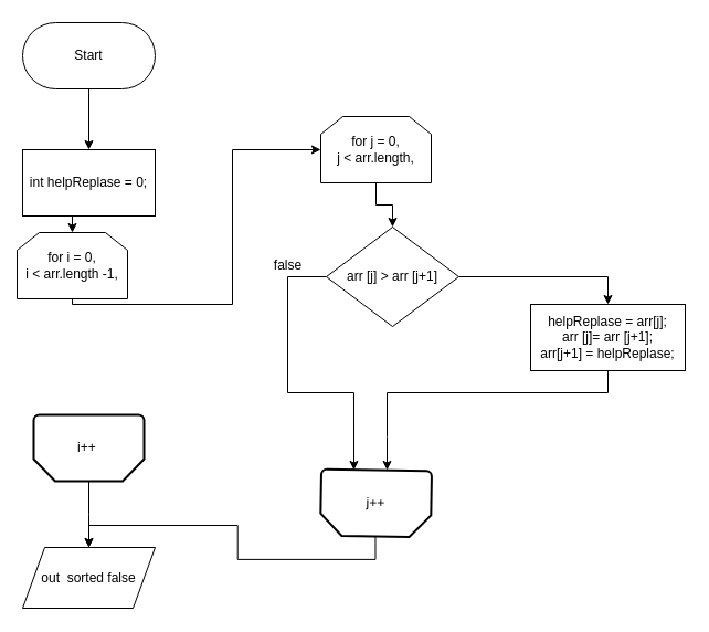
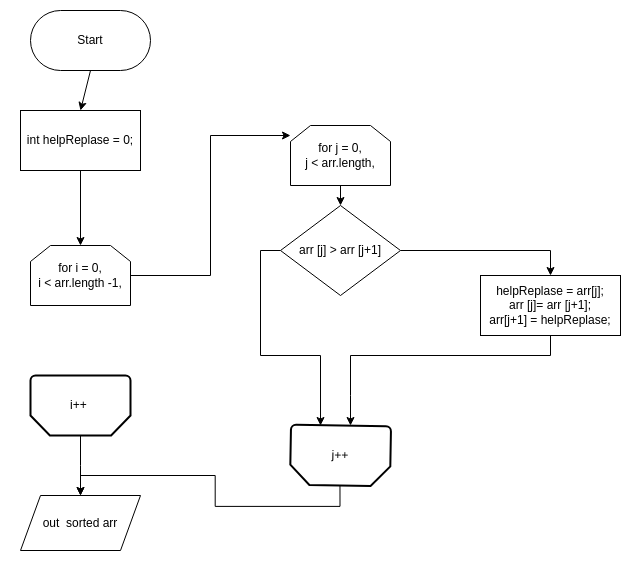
- <mxCell id="4" value="Start" style="rounded=1;whiteSpace=wrap;html=1;arcSize=50;" vertex="1" parent="1"><mxGeometry x="20" y="20" width="120" height="60" as="geometry" /></mxCell>
+ <mxCell id="4" value="Start" style="rounded=1;whiteSpace=wrap;html=1;arcSize=50;" vertex="1" parent="1"><mxGeometry x="30" y="10" width="120" height="60" as="geometry" /></mxCell>
- <mxCell id="11" value="for j = 0,&lt;br style=&quot;padding: 0px ; margin: 0px&quot;&gt;&amp;nbsp;j &amp;lt; arr.length,&amp;nbsp;" style="shape=loopLimit;whiteSpace=wrap;html=1;fontFamily=Helvetica;" vertex="1" parent="1"><mxGeometry x="290" y="105" width="100" height="60" as="geometry" /></mxCell>
+ <mxCell id="11" value="for j = 0,&lt;br style=&quot;padding: 0px ; margin: 0px&quot;&gt;&amp;nbsp;j &amp;lt; arr.length,&amp;nbsp;" style="shape=loopLimit;whiteSpace=wrap;html=1;fontFamily=Helvetica;" vertex="1" parent="1"><mxGeometry x="290" y="125" width="100" height="60" as="geometry" /></mxCell>
- <mxCell id="20" value="int helpReplase = 0;" style="rounded=0;whiteSpace=wrap;html=1;fontFamily=Helvetica;" vertex="1" parent="1"><mxGeometry x="20" y="135" width="120" height="60" as="geometry" /></mxCell>
+ <mxCell id="20" value="int helpReplase = 0;" style="rounded=0;whiteSpace=wrap;html=1;fontFamily=Helvetica;" vertex="1" parent="1"><mxGeometry x="20" y="110" width="120" height="60" as="geometry" /></mxCell>
- <mxCell id="9" value="for i = 0,&lt;br style=&quot;padding: 0px ; margin: 0px&quot;&gt;&amp;nbsp;i &amp;lt; arr.length -1,&amp;nbsp;" style="shape=loopLimit;whiteSpace=wrap;html=1;fontFamily=Helvetica;" vertex="1" parent="1"><mxGeometry x="15" y="210" width="100" height="60" as="geometry" /></mxCell>
+ <mxCell id="9" value="for i = 0,&lt;br style=&quot;padding: 0px ; margin: 0px&quot;&gt;&amp;nbsp;i &amp;lt; arr.length -1,&amp;nbsp;" style="shape=loopLimit;whiteSpace=wrap;html=1;fontFamily=Helvetica;" vertex="1" parent="1"><mxGeometry x="30" y="245" width="100" height="60" as="geometry" /></mxCell>
- <mxCell id="18" value="false" style="text;html=1;align=center;verticalAlign=middle;resizable=0;points=[];autosize=1;strokeColor=none;fontFamily=Helvetica;" vertex="1" parent="1"><mxGeometry x="240" y="230" width="40" height="20" as="geometry" /></mxCell>
- <mxCell id="14" value="arr [j] &amp;gt; arr [j+1]" style="rhombus;whiteSpace=wrap;html=1;fontFamily=Helvetica;" vertex="1" parent="1"><mxGeometry x="295" y="205" width="120" height="90" as="geometry" /></mxCell>
+ <mxCell id="14" value="arr [j] &amp;gt; arr [j+1]" style="rhombus;whiteSpace=wrap;html=1;fontFamily=Helvetica;" vertex="1" parent="1"><mxGeometry x="280" y="205" width="120" height="90" as="geometry" /></mxCell>
- <mxCell id="17" value="out&amp;nbsp; sorted false" style="shape=parallelogram;perimeter=parallelogramPerimeter;whiteSpace=wrap;html=1;fixedSize=1;fontFamily=Helvetica;" vertex="1" parent="1"><mxGeometry x="20" y="495" width="120" height="55" as="geometry" /></mxCell>
+ <mxCell id="17" value="out&amp;nbsp; sorted arr" style="shape=parallelogram;perimeter=parallelogramPerimeter;whiteSpace=wrap;html=1;fixedSize=1;fontFamily=Helvetica;" vertex="1" parent="1"><mxGeometry x="20" y="495" width="120" height="55" as="geometry" /></mxCell>
